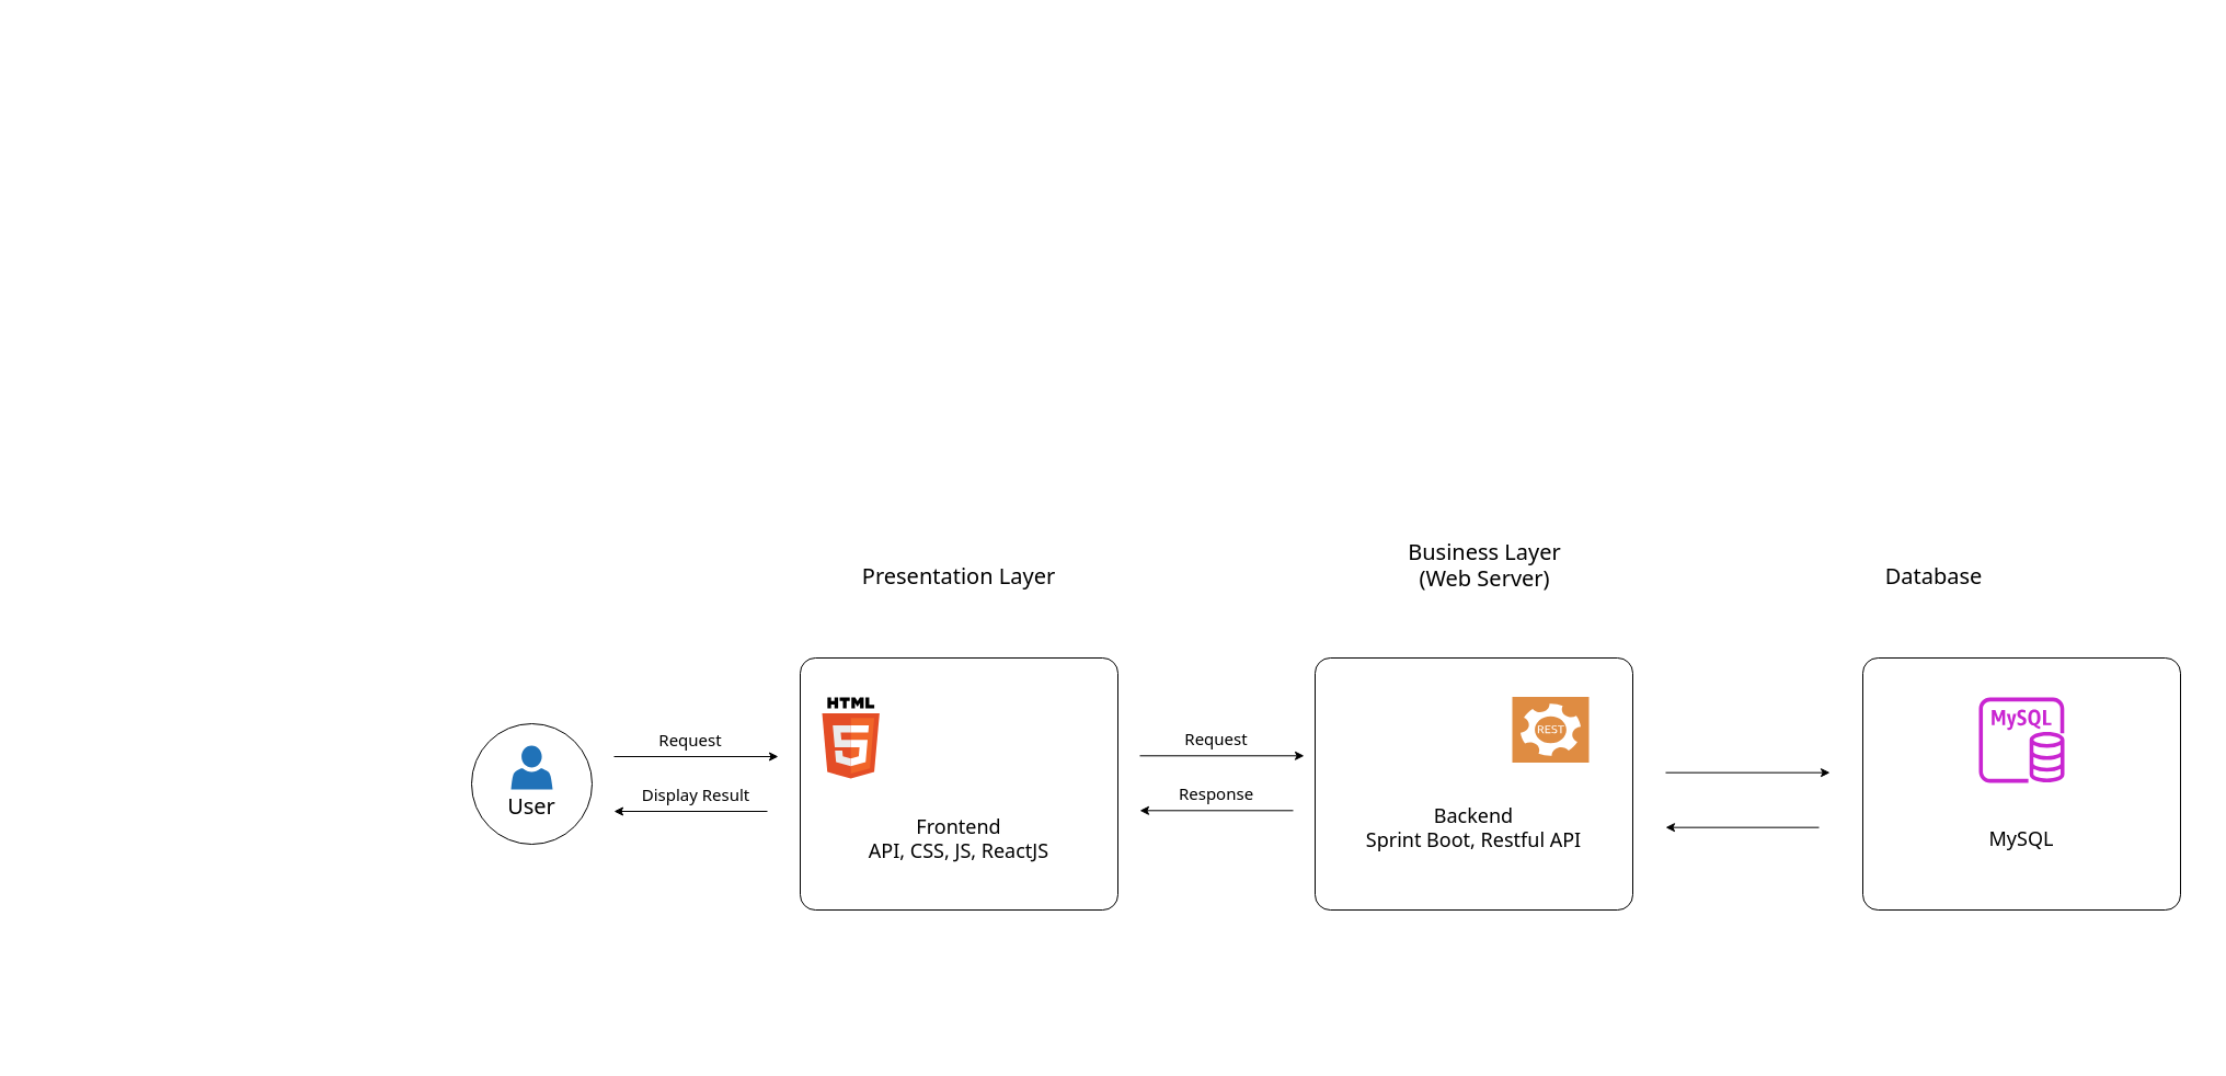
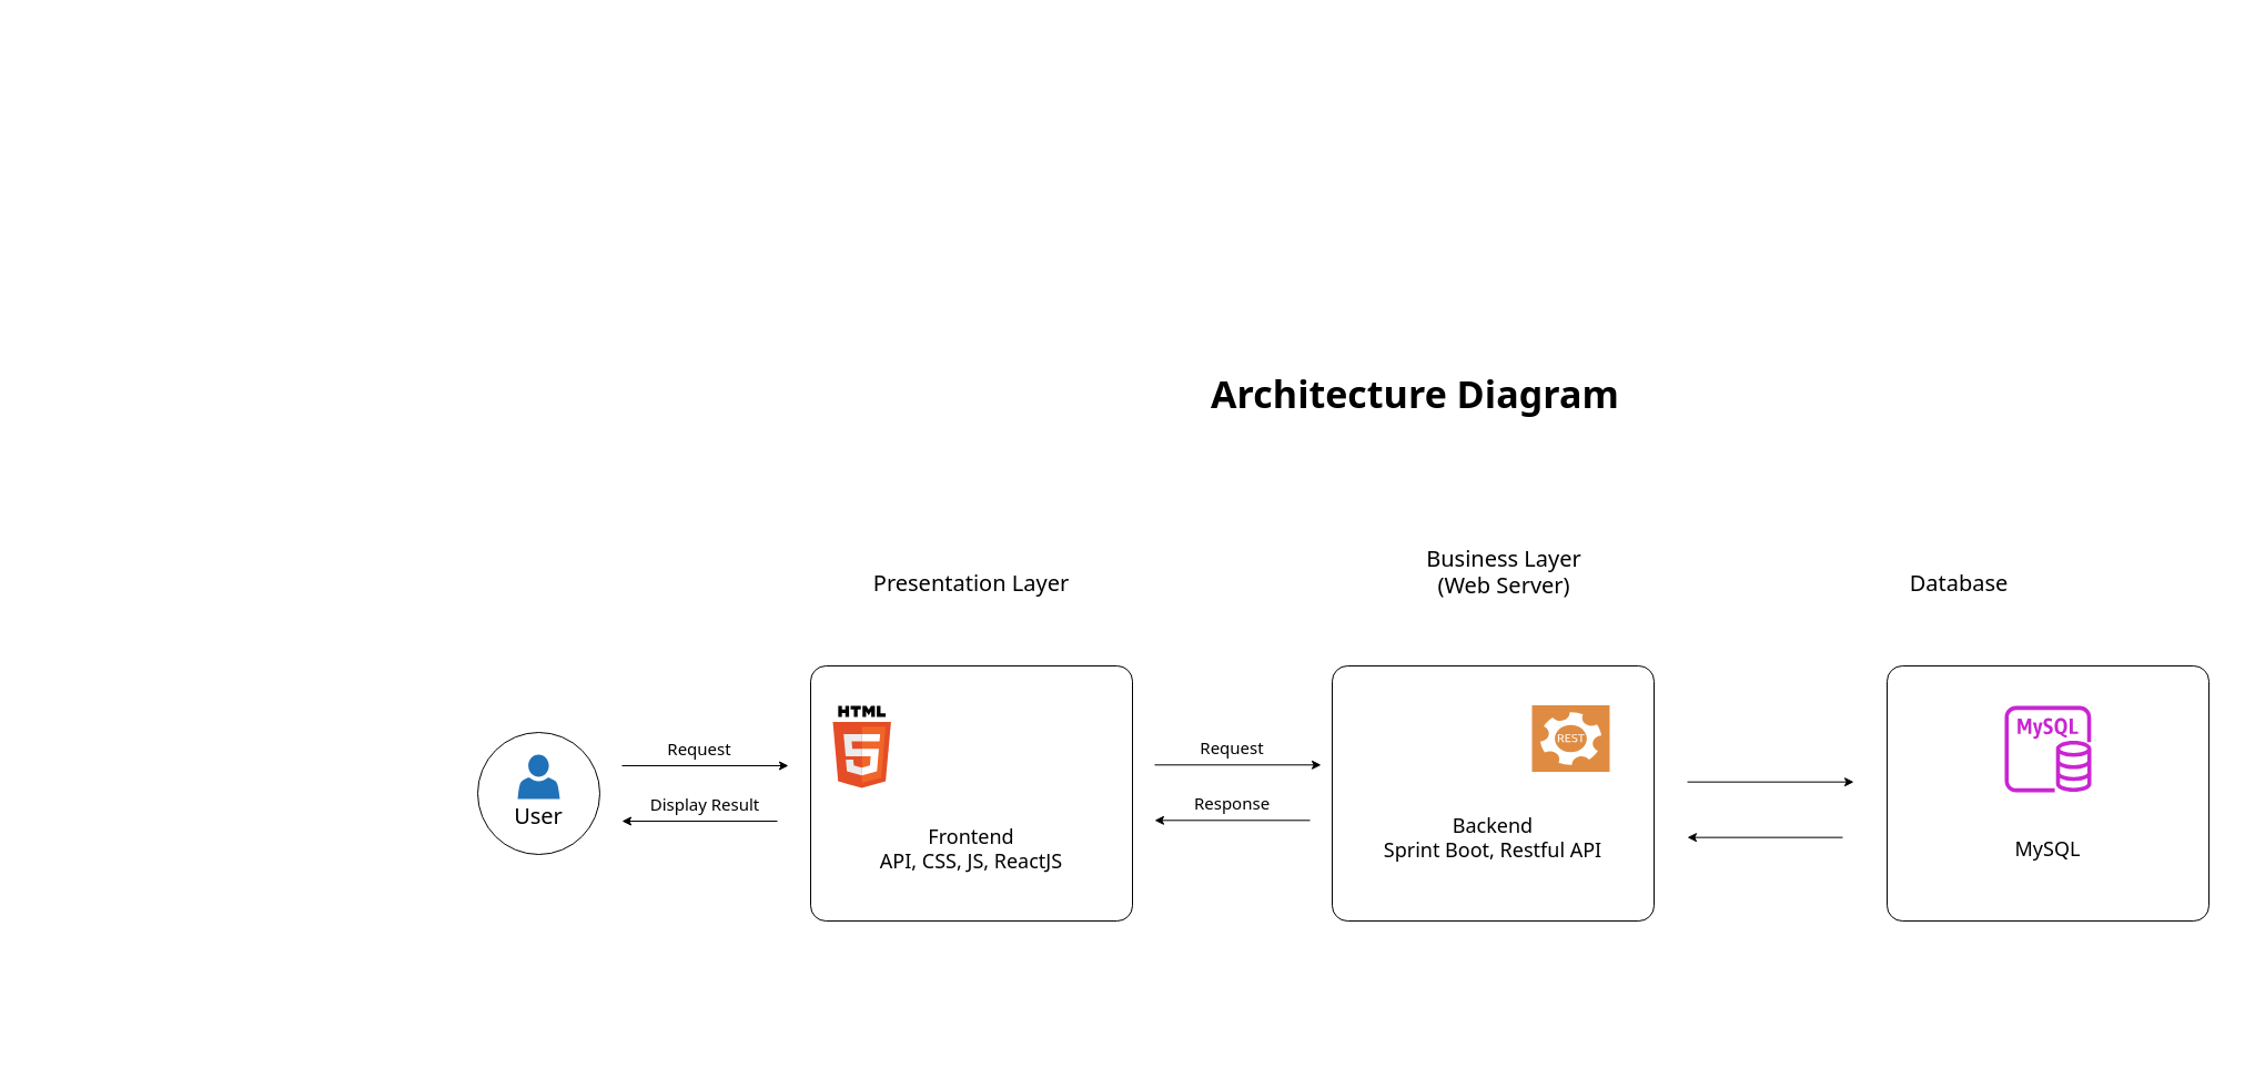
+ <mxCell id="29" value="&lt;font style=&quot;&quot; face=&quot;Noto Sans&quot;&gt;&lt;font style=&quot;font-size: 34px;&quot;&gt;&lt;b&gt;Architecture Diagram&lt;/b&gt;&lt;/font&gt;&lt;br&gt;&lt;/font&gt;" style="text;html=1;strokeColor=none;fillColor=none;align=center;verticalAlign=middle;whiteSpace=wrap;rounded=0;" parent="1" vertex="1"><mxGeometry x="1050.75" y="340" width="447.5" height="30" as="geometry" /></mxCell>
